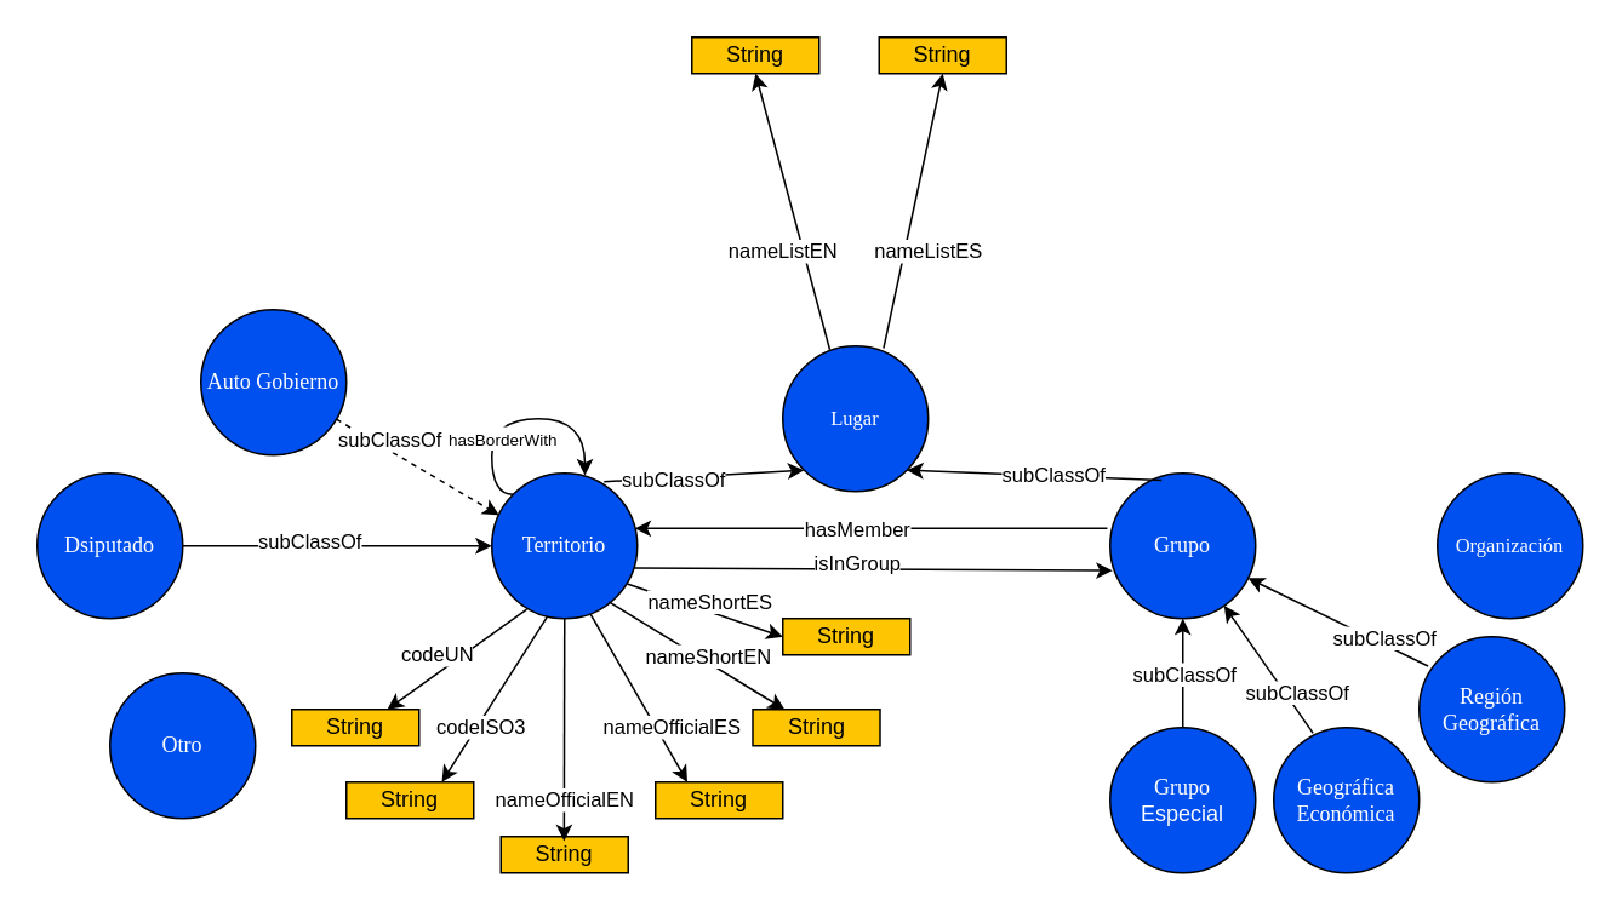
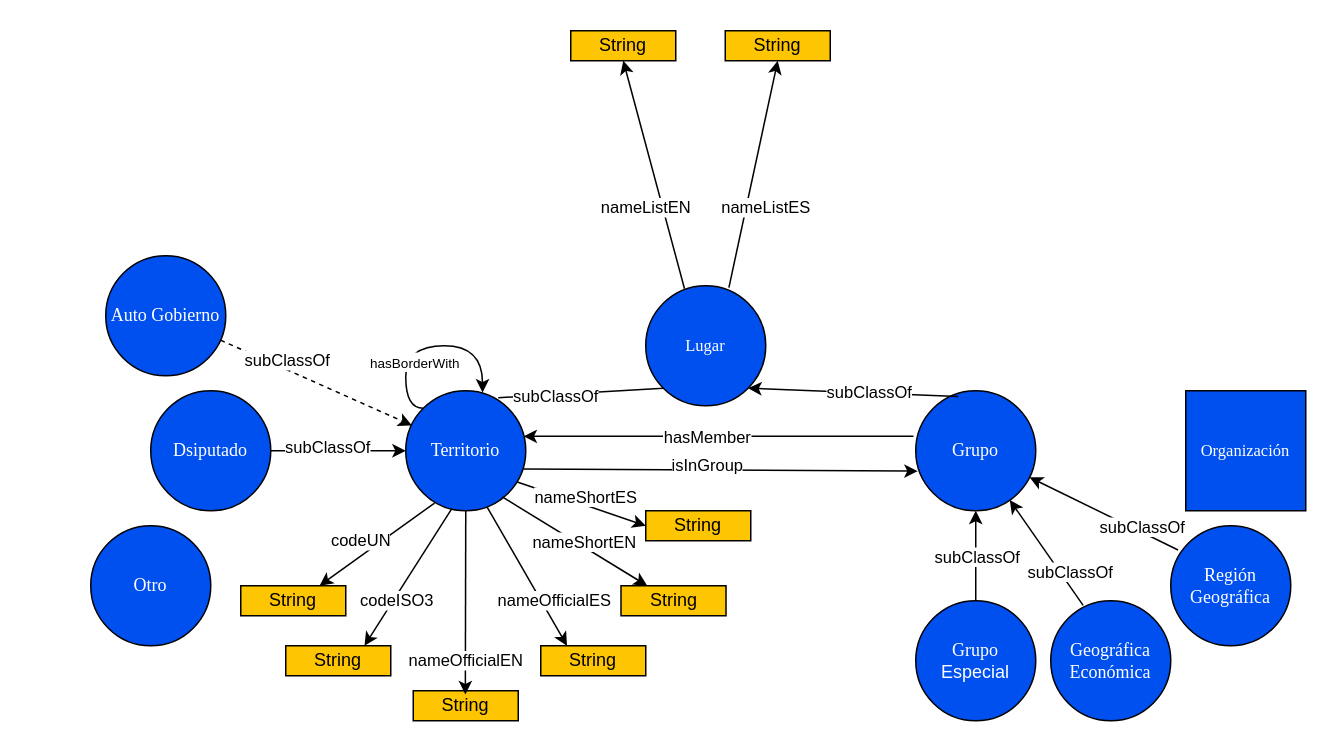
- <mxCell id="21" value="&lt;font face=&quot;Verdana&quot;&gt;Auto Gobierno&lt;br&gt;&lt;/font&gt;" style="ellipse;whiteSpace=wrap;html=1;aspect=fixed;fillColor=#0050ef;strokeColor=#000000;fontColor=#ffffff;" vertex="1" parent="1"><mxGeometry x="110" y="170" width="80" height="80" as="geometry" /></mxCell>
+ <mxCell id="21" value="&lt;font face=&quot;Verdana&quot;&gt;Auto Gobierno&lt;br&gt;&lt;/font&gt;" style="ellipse;whiteSpace=wrap;html=1;aspect=fixed;fillColor=#0050ef;strokeColor=#000000;fontColor=#ffffff;" vertex="1" parent="1"><mxGeometry y="170" width="80" height="80" as="geometry" x="70" /></mxCell>
- <mxCell id="24" style="rounded=0;orthogonalLoop=1;jettySize=auto;html=1;exitX=0.771;exitY=0.058;exitDx=0;exitDy=0;entryX=0;entryY=1;entryDx=0;entryDy=0;exitPerimeter=0;" edge="1" parent="1" source="6" target="2"><mxGeometry relative="1" as="geometry"><mxPoint x="382" y="180" as="sourcePoint" /><mxPoint x="300" y="207" as="targetPoint" /></mxGeometry></mxCell>
+ <mxCell id="24" style="rounded=0;orthogonalLoop=1;jettySize=auto;html=1;exitX=0.771;exitY=0.058;exitDx=0;exitDy=0;entryX=0;entryY=1;entryDx=0;entryDy=0;exitPerimeter=0;endArrow=none;" edge="1" parent="1" source="6" target="2"><mxGeometry relative="1" as="geometry"><mxPoint x="382" y="180" as="sourcePoint" /><mxPoint x="300" y="207" as="targetPoint" /></mxGeometry></mxCell>
- <mxCell id="20" value="&lt;font face=&quot;Verdana&quot;&gt;Dsiputado&lt;/font&gt;" style="ellipse;whiteSpace=wrap;html=1;aspect=fixed;fillColor=#0050ef;strokeColor=#000000;fontColor=#ffffff;" vertex="1" parent="1"><mxGeometry x="20" y="260" width="80" height="80" as="geometry" /></mxCell>
+ <mxCell id="20" value="&lt;font face=&quot;Verdana&quot;&gt;Dsiputado&lt;/font&gt;" style="ellipse;whiteSpace=wrap;html=1;aspect=fixed;fillColor=#0050ef;strokeColor=#000000;fontColor=#ffffff;" vertex="1" parent="1"><mxGeometry x="100" y="260" width="80" height="80" as="geometry" /></mxCell>
- <mxCell id="9" value="&lt;div style=&quot;font-size: 11px;&quot;&gt;&lt;font style=&quot;font-size: 11px;&quot; face=&quot;Verdana&quot;&gt;Organización&lt;/font&gt;&lt;/div&gt;" style="ellipse;whiteSpace=wrap;html=1;aspect=fixed;fillColor=#0050ef;strokeColor=#000000;fontColor=#ffffff;" vertex="1" parent="1"><mxGeometry x="790" y="260" width="80" height="80" as="geometry" /></mxCell>
+ <mxCell id="9" value="&lt;div style=&quot;font-size: 11px;&quot;&gt;&lt;font style=&quot;font-size: 11px;&quot; face=&quot;Verdana&quot;&gt;Organización&lt;/font&gt;&lt;/div&gt;" style="whiteSpace=wrap;html=1;aspect=fixed;fillColor=#0050ef;strokeColor=#000000;fontColor=#ffffff;rounded=0;" vertex="1" parent="1"><mxGeometry x="790" y="260" width="80" height="80" as="geometry" /></mxCell>
- <mxCell id="19" value="&lt;font face=&quot;Verdana&quot;&gt;Otro&lt;/font&gt;" style="ellipse;whiteSpace=wrap;html=1;aspect=fixed;fillColor=#0050ef;strokeColor=#000000;fontColor=#ffffff;" vertex="1" parent="1"><mxGeometry x="60" y="370" width="80" height="80" as="geometry" /></mxCell>
+ <mxCell id="19" value="&lt;font face=&quot;Verdana&quot;&gt;Otro&lt;/font&gt;" style="ellipse;whiteSpace=wrap;html=1;aspect=fixed;fillColor=#0050ef;strokeColor=#000000;fontColor=#ffffff;" vertex="1" parent="1"><mxGeometry x="60" y="350" width="80" height="80" as="geometry" /></mxCell>
